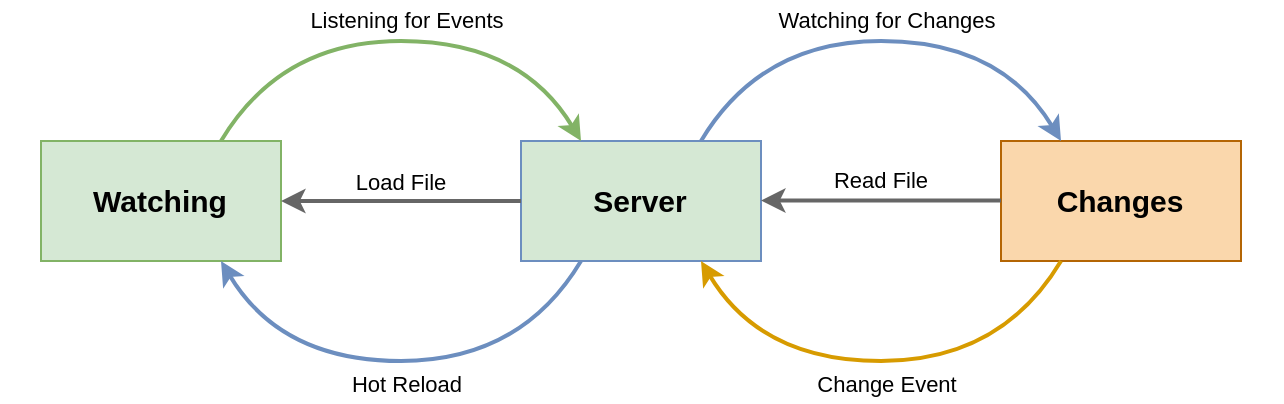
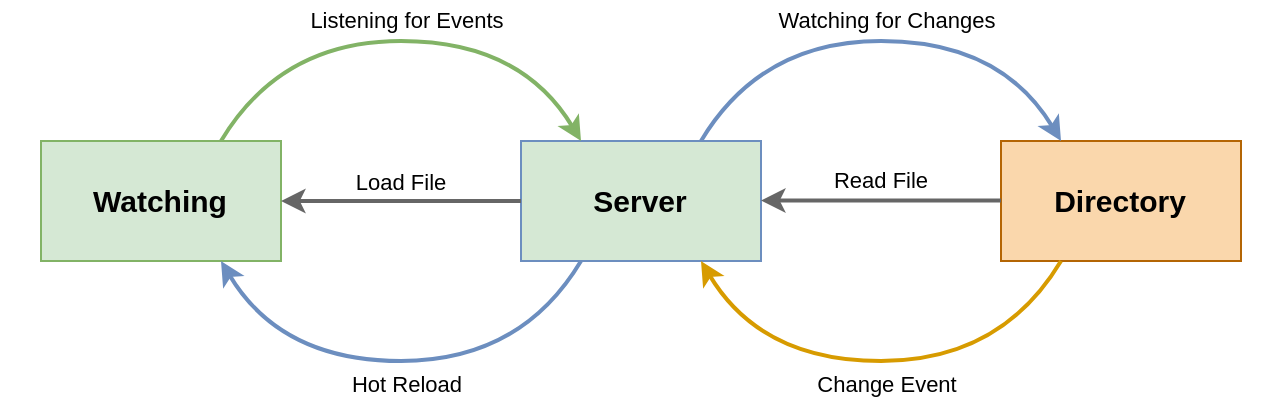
- <mxCell id="4" value="Changes" style="rounded=0;whiteSpace=wrap;html=1;fillColor=#fad7ac;strokeColor=#b46504;fontSize=15;fontStyle=1;" parent="1" vertex="1"><mxGeometry x="500" y="70" width="120" height="60" as="geometry" /></mxCell>
+ <mxCell id="4" value="Directory" style="rounded=0;whiteSpace=wrap;html=1;fillColor=#fad7ac;strokeColor=#b46504;fontSize=15;fontStyle=1;" parent="1" vertex="1"><mxGeometry x="500" y="70" width="120" height="60" as="geometry" /></mxCell>
